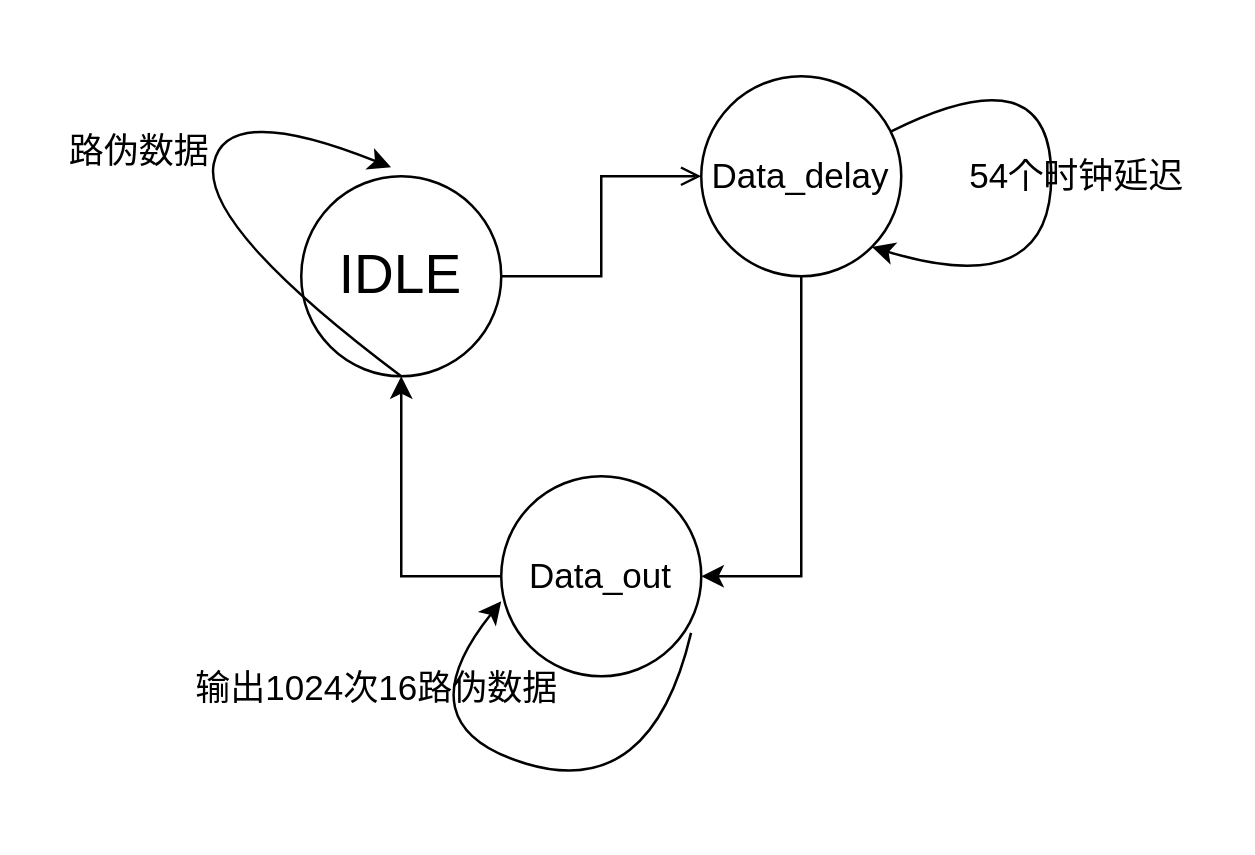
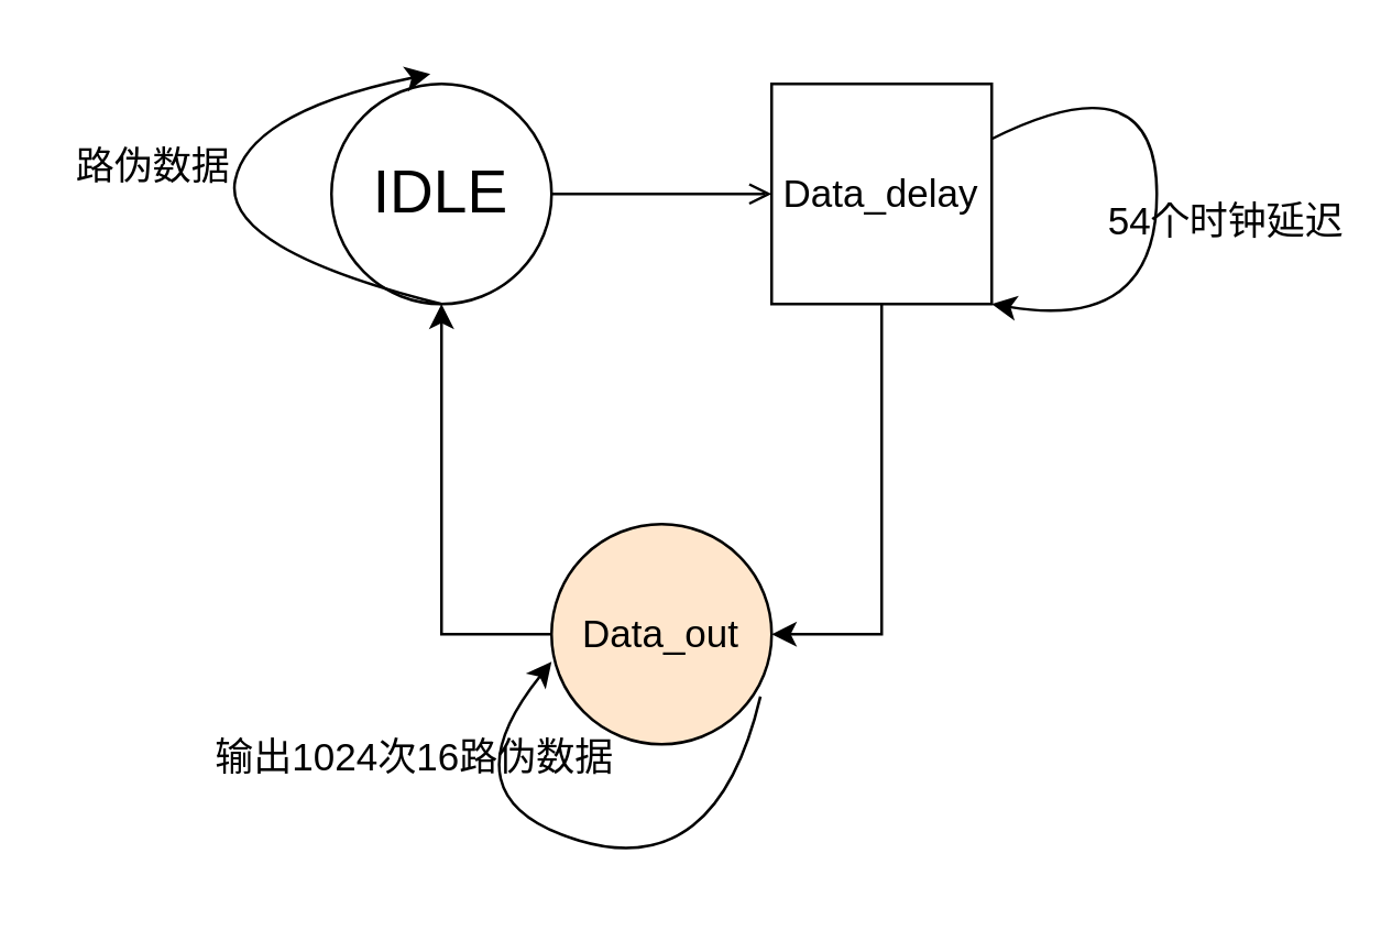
- <mxCell id="5" value="&lt;font style=&quot;font-size: 14px&quot;&gt;Data_delay&lt;/font&gt;" style="ellipse;whiteSpace=wrap;html=1;aspect=fixed;" vertex="1" parent="1"><mxGeometry x="280" y="30" width="80" height="80" as="geometry" /></mxCell>
+ <mxCell id="5" value="&lt;font style=&quot;font-size: 14px&quot;&gt;Data_delay&lt;/font&gt;" style="whiteSpace=wrap;html=1;aspect=fixed;rounded=0;" vertex="1" parent="1"><mxGeometry x="280" y="30" width="80" height="80" as="geometry" /></mxCell>
- <mxCell id="10" value="54个时钟延迟" style="text;html=1;align=center;verticalAlign=middle;resizable=0;points=[];autosize=1;strokeColor=none;fillColor=none;fontSize=14;" vertex="1" parent="1"><mxGeometry x="380" y="60" width="100" height="20" as="geometry" /></mxCell>
+ <mxCell id="10" value="54个时钟延迟" style="text;html=1;align=center;verticalAlign=middle;resizable=0;points=[];autosize=1;strokeColor=none;fillColor=none;fontSize=14;" vertex="1" parent="1"><mxGeometry x="395" y="70" width="100" height="20" as="geometry" /></mxCell>
- <mxCell id="3" value="&lt;font style=&quot;font-size: 22px&quot;&gt;IDLE&lt;/font&gt;" style="ellipse;whiteSpace=wrap;html=1;aspect=fixed;" vertex="1" parent="1"><mxGeometry x="120" y="70" width="80" height="80" as="geometry" /></mxCell>
+ <mxCell id="3" value="&lt;font style=&quot;font-size: 22px&quot;&gt;IDLE&lt;/font&gt;" style="ellipse;whiteSpace=wrap;html=1;aspect=fixed;" vertex="1" parent="1"><mxGeometry x="120" y="30" width="80" height="80" as="geometry" /></mxCell>
- <mxCell id="7" value="&lt;font style=&quot;font-size: 14px&quot;&gt;Data_out&lt;/font&gt;" style="ellipse;whiteSpace=wrap;html=1;aspect=fixed;" vertex="1" parent="1"><mxGeometry x="200" y="190" width="80" height="80" as="geometry" /></mxCell>
+ <mxCell id="7" value="&lt;font style=&quot;font-size: 14px&quot;&gt;Data_out&lt;/font&gt;" style="ellipse;whiteSpace=wrap;html=1;aspect=fixed;fillColor=#ffe6cc;" vertex="1" parent="1"><mxGeometry x="200" y="190" width="80" height="80" as="geometry" /></mxCell>
